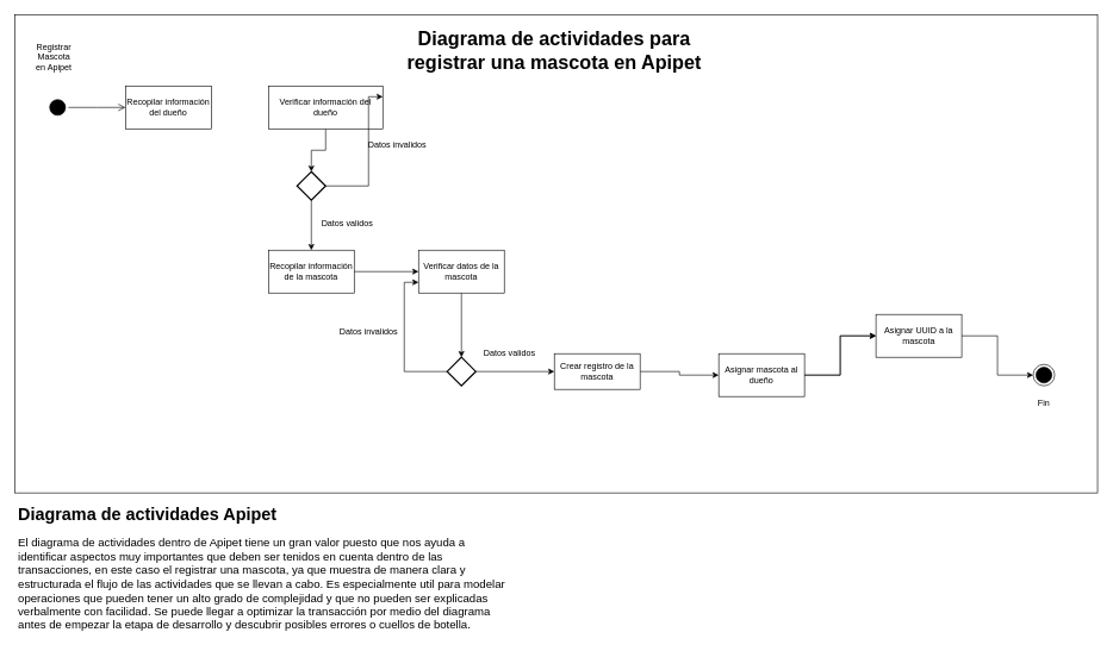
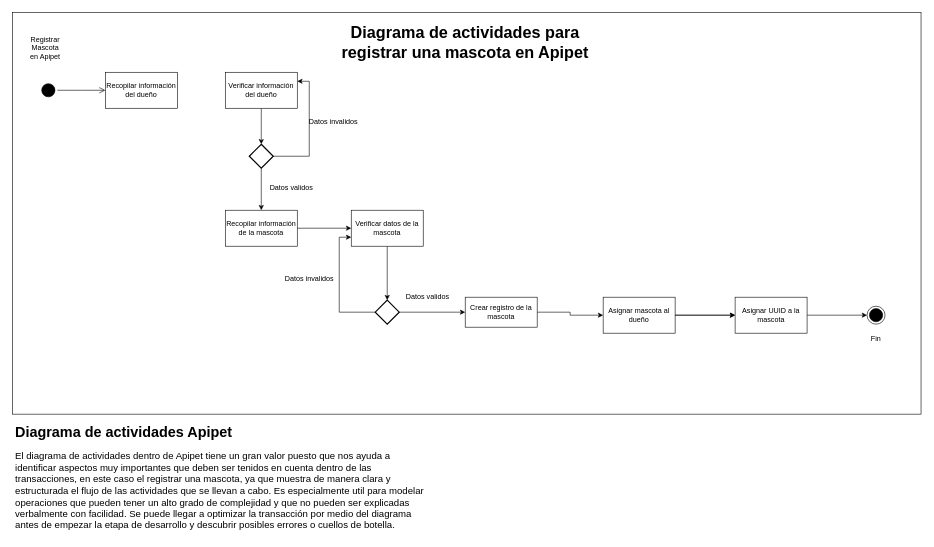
- <mxCell id="6" value="Verificar información del dueño" style="rounded=0;whiteSpace=wrap;html=1;" vertex="1" parent="1"><mxGeometry x="375" y="120" width="160" height="60" as="geometry" /></mxCell>
+ <mxCell id="6" value="Verificar información del dueño" style="rounded=0;whiteSpace=wrap;html=1;" vertex="1" parent="1"><mxGeometry x="375" y="120" width="120" height="60" as="geometry" /></mxCell>
- <mxCell id="22" value="Asignar UUID a la mascota" style="rounded=0;whiteSpace=wrap;html=1;" vertex="1" parent="1"><mxGeometry x="1225" y="440" width="120" height="60" as="geometry" /></mxCell>
+ <mxCell id="22" value="Asignar UUID a la mascota" style="rounded=0;whiteSpace=wrap;html=1;" vertex="1" parent="1"><mxGeometry x="1225" y="495" width="120" height="60" as="geometry" /></mxCell>
